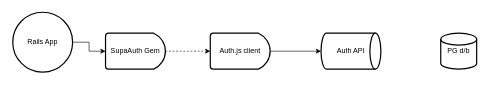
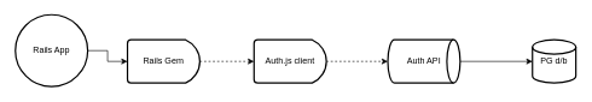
- <mxCell id="6" value="SupaAuth Gem" style="strokeWidth=2;html=1;shape=mxgraph.flowchart.delay;whiteSpace=wrap;" vertex="1" parent="1"><mxGeometry x="175" y="55" width="100" height="60" as="geometry" /></mxCell>
+ <mxCell id="6" value="Rails Gem" style="strokeWidth=2;html=1;shape=mxgraph.flowchart.delay;whiteSpace=wrap;" vertex="1" parent="1"><mxGeometry x="175" y="55" width="100" height="60" as="geometry" /></mxCell>
- <mxCell id="7" value="" style="edgeStyle=orthogonalEdgeStyle;rounded=0;orthogonalLoop=1;jettySize=auto;html=1;" edge="1" parent="1" source="8" target="10"><mxGeometry relative="1" as="geometry" /></mxCell>
+ <mxCell id="7" value="" style="edgeStyle=orthogonalEdgeStyle;rounded=0;orthogonalLoop=1;jettySize=auto;html=1;dashed=1;" edge="1" parent="1" source="8" target="10"><mxGeometry relative="1" as="geometry" /></mxCell>
+ <mxCell id="9" value="" style="edgeStyle=orthogonalEdgeStyle;rounded=0;orthogonalLoop=1;jettySize=auto;html=1;" edge="1" parent="1" source="10" target="4"><mxGeometry relative="1" as="geometry" /></mxCell>
